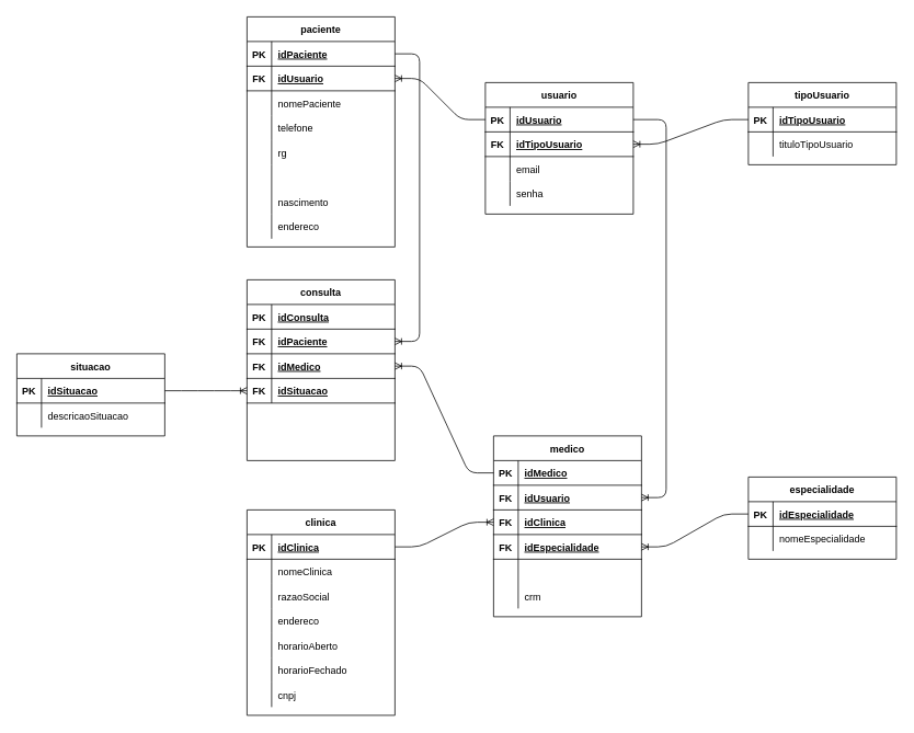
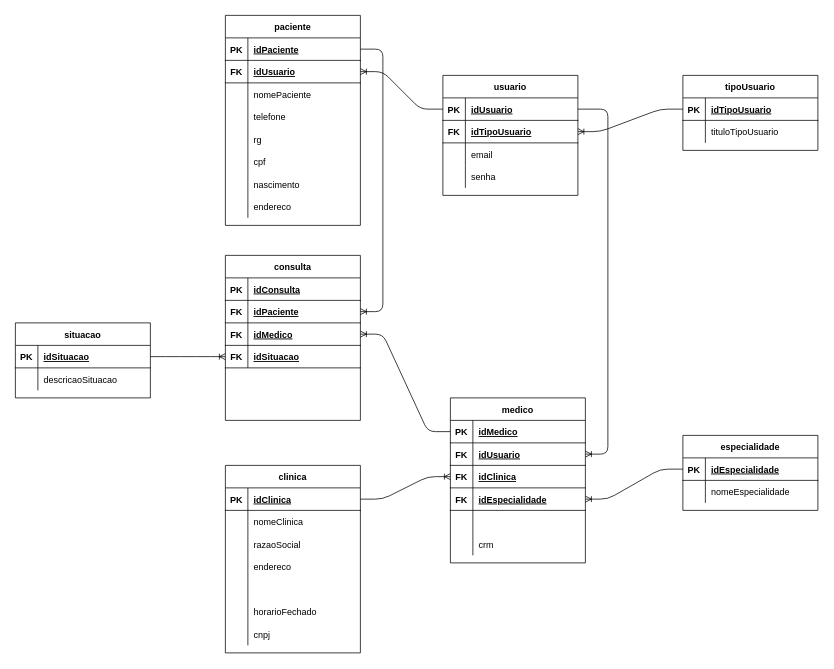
+ <mxCell id="40" value="cpf" style="shape=partialRectangle;connectable=0;fillColor=none;top=0;left=0;bottom=0;right=0;align=left;spacingLeft=6;overflow=hidden;" parent="38" vertex="1"><mxGeometry x="30" width="150" height="30" as="geometry" /></mxCell>
- <mxCell id="104" value="horarioAberto" style="shape=partialRectangle;connectable=0;fillColor=none;top=0;left=0;bottom=0;right=0;align=left;spacingLeft=6;overflow=hidden;" parent="102" vertex="1"><mxGeometry x="30" width="150" height="30" as="geometry" /></mxCell>
